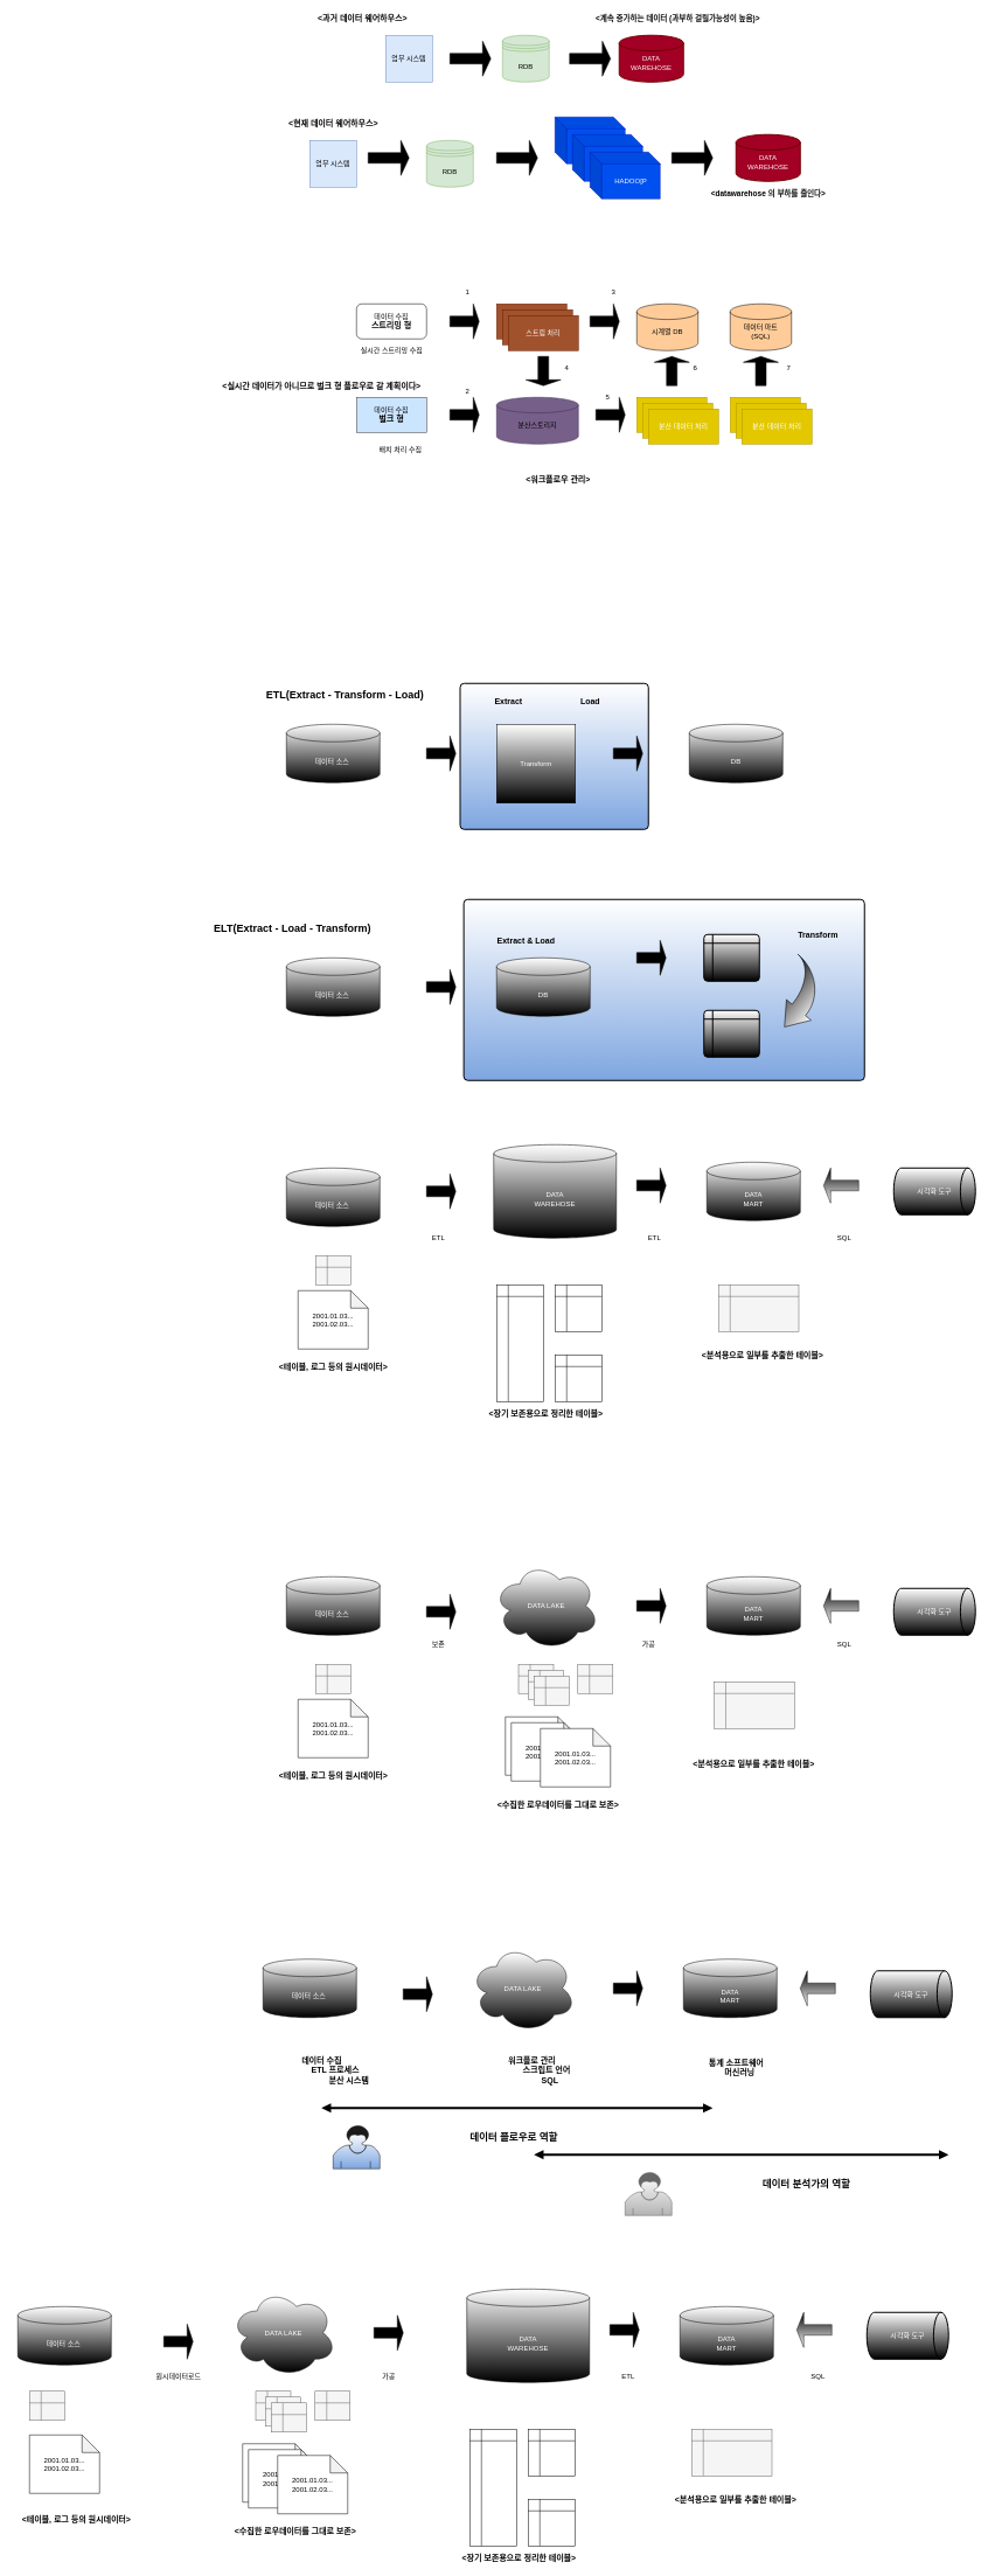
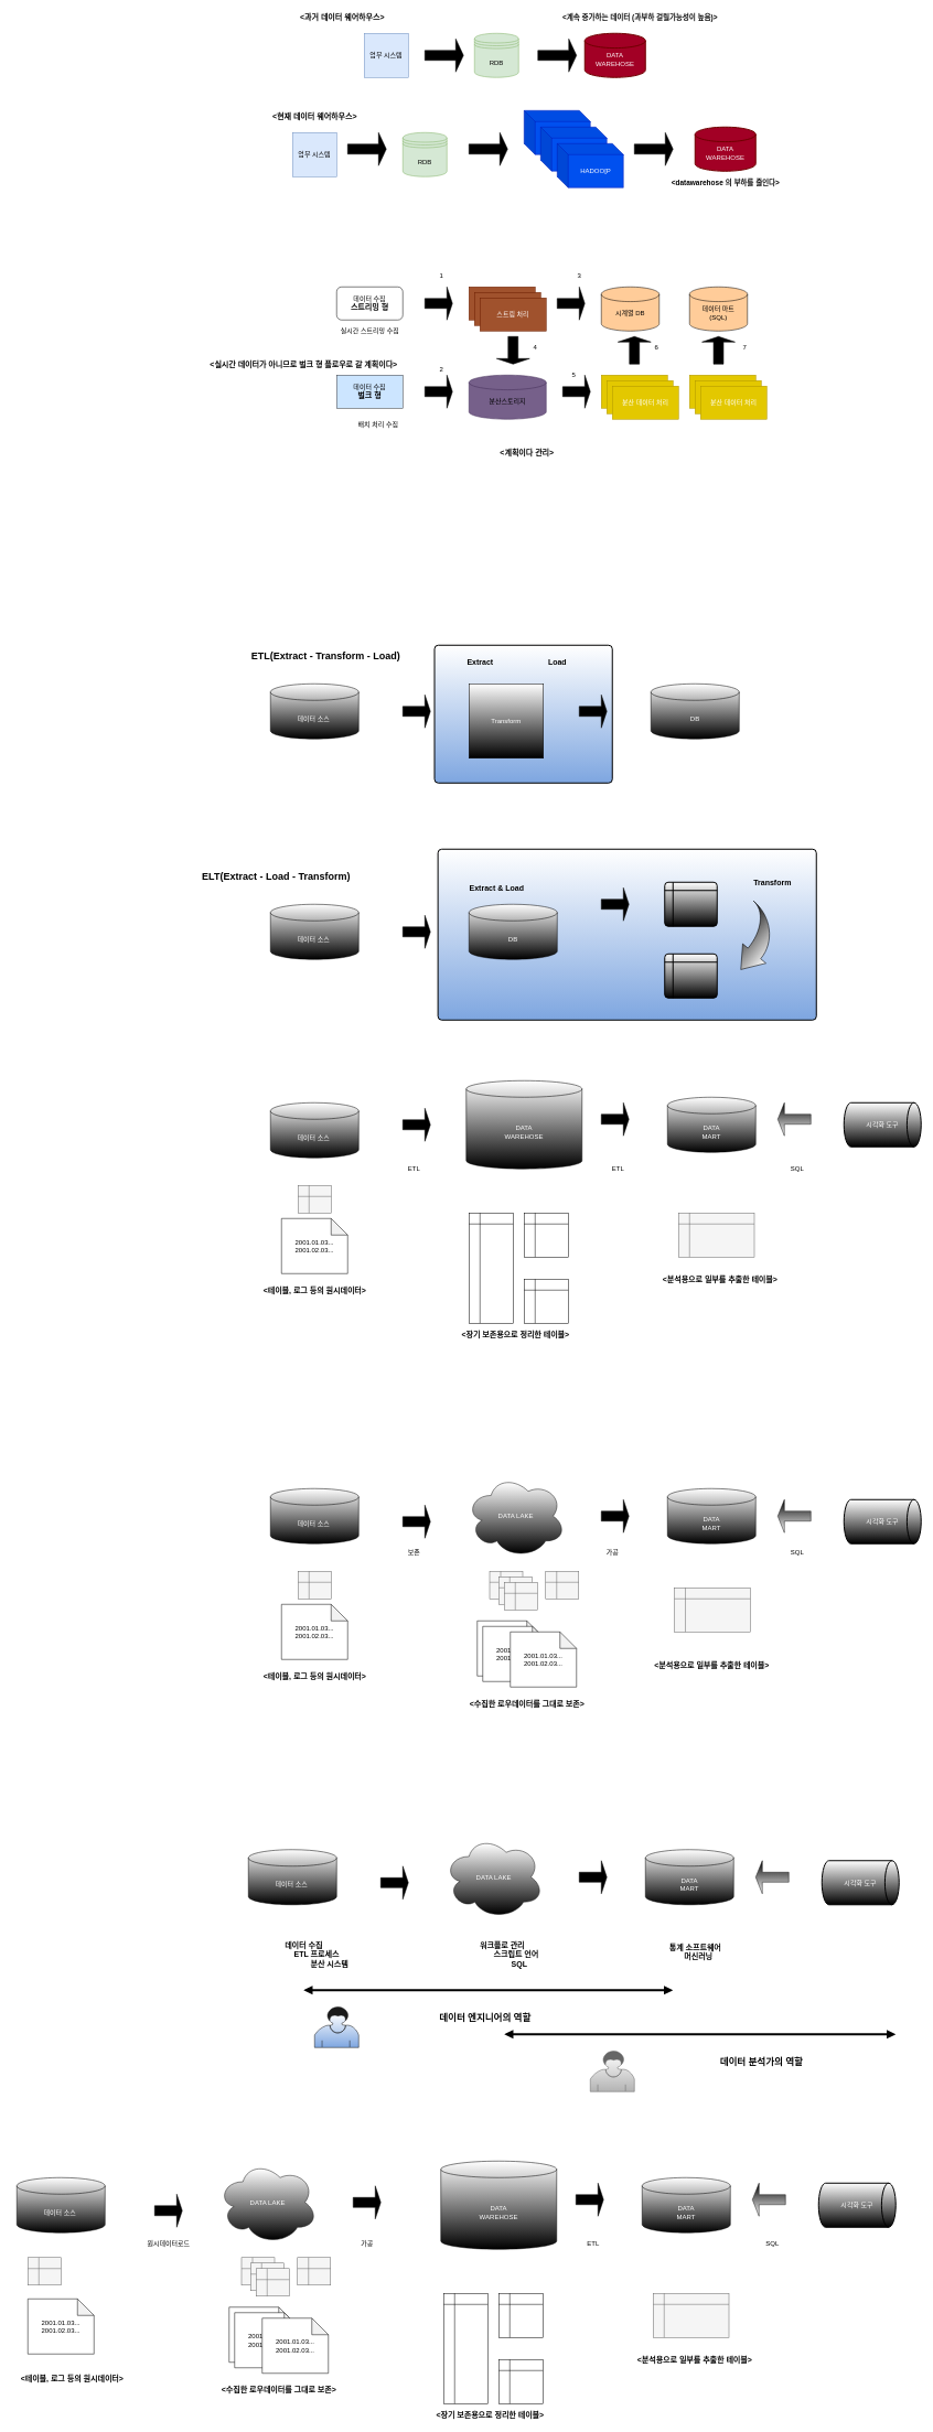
- <mxCell id="47" value="&lt;b&gt;&lt;font style=&quot;font-size: 14px&quot;&gt;&amp;lt;워크플로우 관리&amp;gt;&lt;/font&gt;&lt;/b&gt;" style="text;html=1;align=center;verticalAlign=middle;resizable=0;points=[];autosize=1;" vertex="1" parent="1"><mxGeometry x="890" y="810" width="130" height="20" as="geometry" /></mxCell>
+ <mxCell id="47" value="&lt;b&gt;&lt;font style=&quot;font-size: 14px&quot;&gt;&amp;lt;계획이다 관리&amp;gt;&lt;/font&gt;&lt;/b&gt;" style="text;html=1;align=center;verticalAlign=middle;resizable=0;points=[];autosize=1;" vertex="1" parent="1"><mxGeometry x="890" y="810" width="130" height="20" as="geometry" /></mxCell>
- <mxCell id="122" value="&lt;b&gt;&lt;font style=&quot;font-size: 17px&quot;&gt;데이터 플로우로 역할&lt;/font&gt;&lt;/b&gt;" style="text;html=1;align=center;verticalAlign=middle;resizable=0;points=[];autosize=1;" vertex="1" parent="1"><mxGeometry x="784" y="3650" width="190" height="20" as="geometry" /></mxCell>
+ <mxCell id="122" value="&lt;b&gt;&lt;font style=&quot;font-size: 17px&quot;&gt;데이터 엔지니어의 역할&lt;/font&gt;&lt;/b&gt;" style="text;html=1;align=center;verticalAlign=middle;resizable=0;points=[];autosize=1;" vertex="1" parent="1"><mxGeometry x="784" y="3650" width="190" height="20" as="geometry" /></mxCell>
